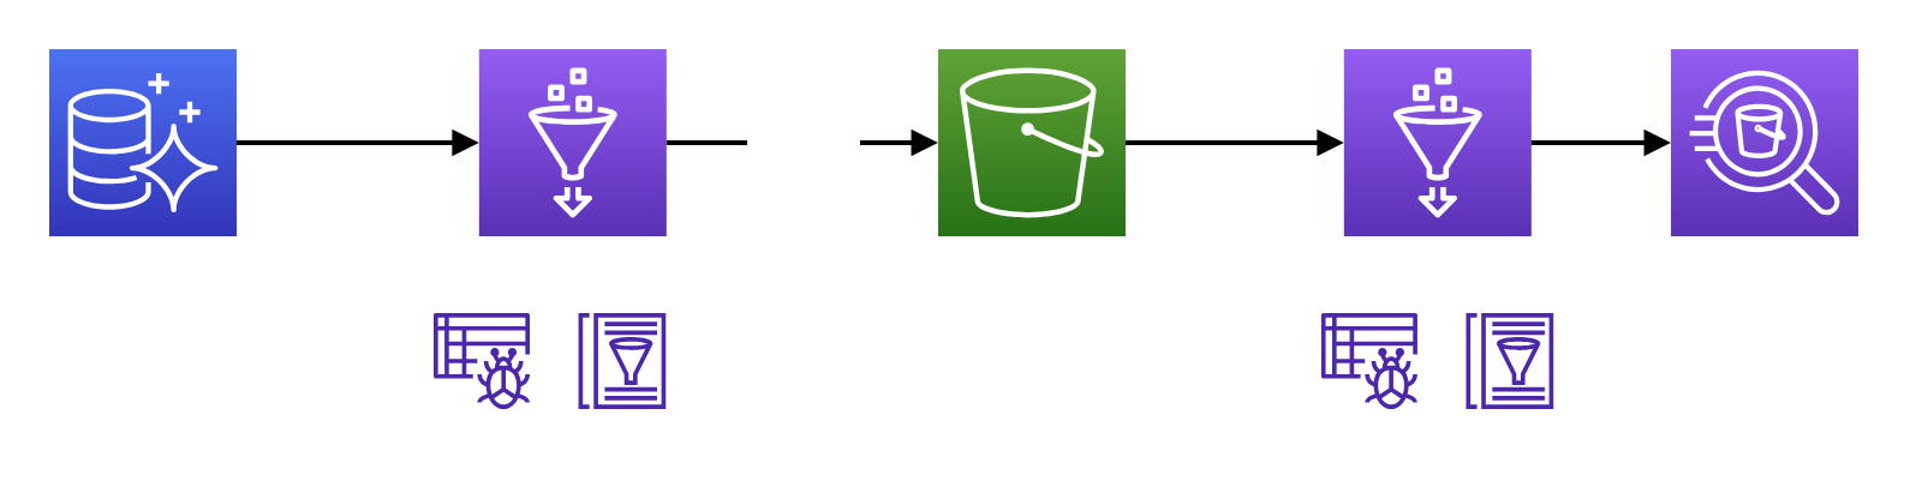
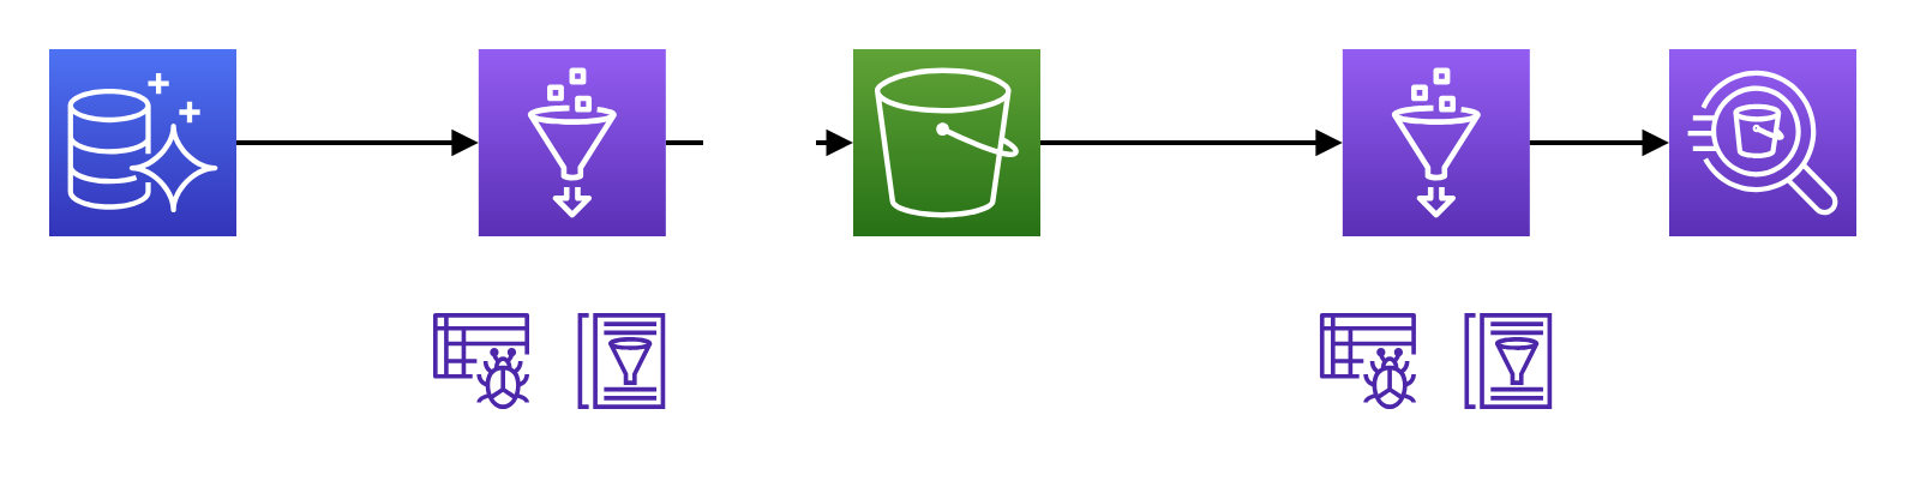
- <mxCell id="6" value="S3 Bucket" style="sketch=0;points=[[0,0,0],[0.25,0,0],[0.5,0,0],[0.75,0,0],[1,0,0],[0,1,0],[0.25,1,0],[0.5,1,0],[0.75,1,0],[1,1,0],[0,0.25,0],[0,0.5,0],[0,0.75,0],[1,0.25,0],[1,0.5,0],[1,0.75,0]];outlineConnect=0;fontColor=#FFFFFF;gradientColor=#60A337;gradientDirection=north;fillColor=#277116;strokeColor=#ffffff;dashed=0;verticalLabelPosition=bottom;verticalAlign=top;align=center;html=1;fontSize=12;fontStyle=1;aspect=fixed;shape=mxgraph.aws4.resourceIcon;resIcon=mxgraph.aws4.s3;" parent="1" vertex="1"><mxGeometry x="390" y="20" width="78" height="78" as="geometry" /></mxCell>
+ <mxCell id="6" value="S3 Bucket" style="sketch=0;points=[[0,0,0],[0.25,0,0],[0.5,0,0],[0.75,0,0],[1,0,0],[0,1,0],[0.25,1,0],[0.5,1,0],[0.75,1,0],[1,1,0],[0,0.25,0],[0,0.5,0],[0,0.75,0],[1,0.25,0],[1,0.5,0],[1,0.75,0]];outlineConnect=0;fontColor=#FFFFFF;gradientColor=#60A337;gradientDirection=north;fillColor=#277116;strokeColor=#ffffff;dashed=0;verticalLabelPosition=bottom;verticalAlign=top;align=center;html=1;fontSize=12;fontStyle=1;aspect=fixed;shape=mxgraph.aws4.resourceIcon;resIcon=mxgraph.aws4.s3;" parent="1" vertex="1"><mxGeometry x="355" y="20" width="78" height="78" as="geometry" /></mxCell>
